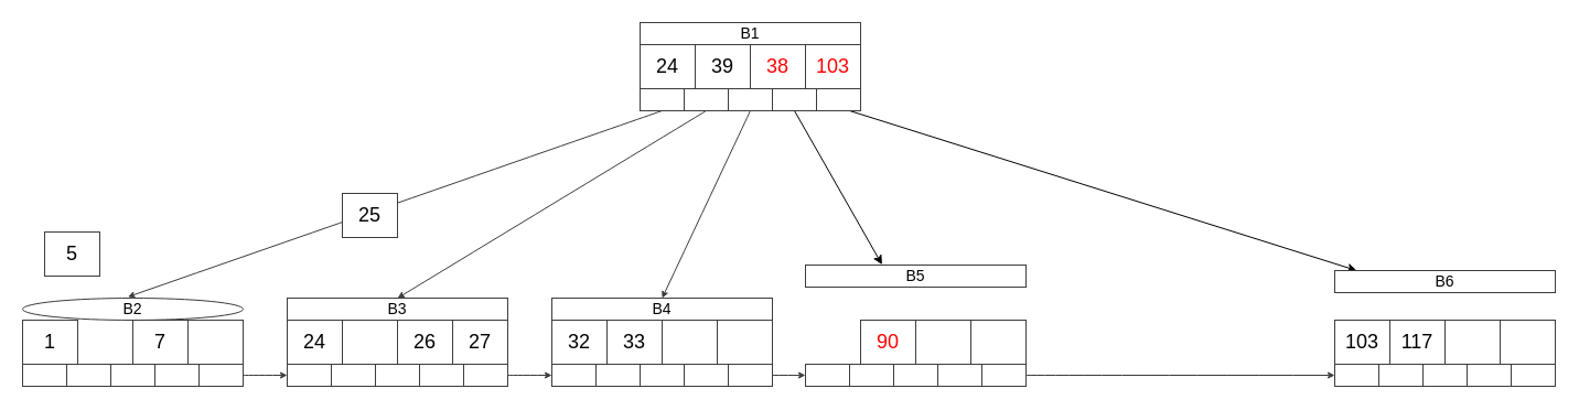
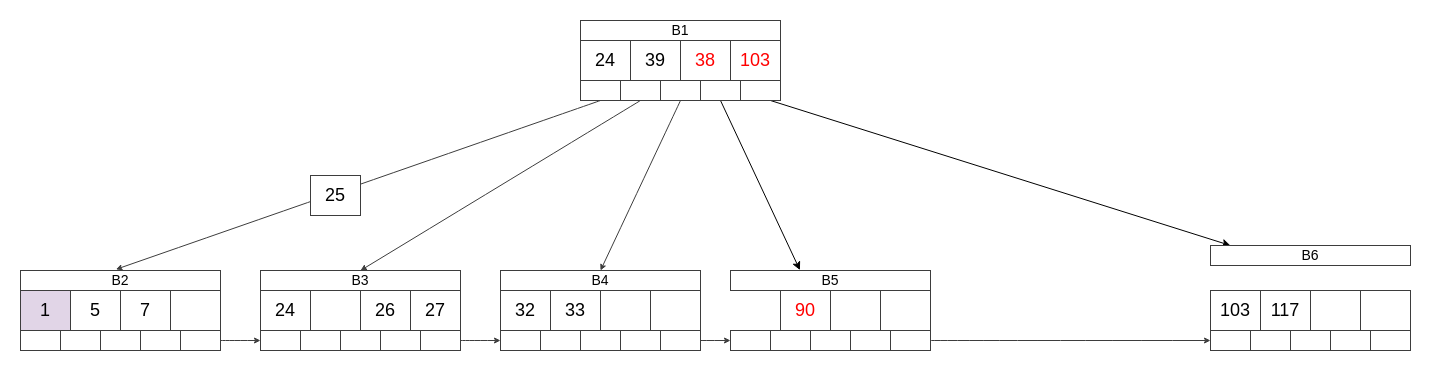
- <mxCell id="19" value="5" style="rounded=0;whiteSpace=wrap;html=1;hachureGap=4;pointerEvents=0;strokeColor=#3D3D3D;fontSize=18;" parent="1" vertex="1"><mxGeometry x="40" y="210" width="50" height="40" as="geometry" /></mxCell>
+ <mxCell id="19" value="5" style="rounded=0;whiteSpace=wrap;html=1;hachureGap=4;pointerEvents=0;strokeColor=#3D3D3D;fontSize=18;" parent="1" vertex="1"><mxGeometry x="70" y="290" width="50" height="40" as="geometry" /></mxCell>
- <mxCell id="50" value="B5" style="rounded=0;whiteSpace=wrap;html=1;hachureGap=4;pointerEvents=0;strokeColor=#3D3D3D;fontSize=14;" parent="1" vertex="1"><mxGeometry x="730" y="240" width="200" height="20" as="geometry" /></mxCell>
+ <mxCell id="50" value="B5" style="rounded=0;whiteSpace=wrap;html=1;hachureGap=4;pointerEvents=0;strokeColor=#3D3D3D;fontSize=14;" parent="1" vertex="1"><mxGeometry x="730" y="270" width="200" height="20" as="geometry" /></mxCell>
- <mxCell id="17" value="B2" style="ellipse;whiteSpace=wrap;html=1;hachureGap=4;pointerEvents=0;strokeColor=#3D3D3D;fontSize=14;" parent="1" vertex="1"><mxGeometry x="20" y="270" width="200" height="20" as="geometry" /></mxCell>
+ <mxCell id="17" value="B2" style="rounded=0;whiteSpace=wrap;html=1;hachureGap=4;pointerEvents=0;strokeColor=#3D3D3D;fontSize=14;" parent="1" vertex="1"><mxGeometry x="20" y="270" width="200" height="20" as="geometry" /></mxCell>
- <mxCell id="18" value="1" style="rounded=0;whiteSpace=wrap;html=1;hachureGap=4;pointerEvents=0;strokeColor=#3D3D3D;fontSize=18;" parent="1" vertex="1"><mxGeometry x="20" y="290" width="50" height="40" as="geometry" /></mxCell>
+ <mxCell id="18" value="1" style="rounded=0;whiteSpace=wrap;html=1;hachureGap=4;pointerEvents=0;strokeColor=#3D3D3D;fontSize=18;fillColor=#e1d5e7;" parent="1" vertex="1"><mxGeometry x="20" y="290" width="50" height="40" as="geometry" /></mxCell>
